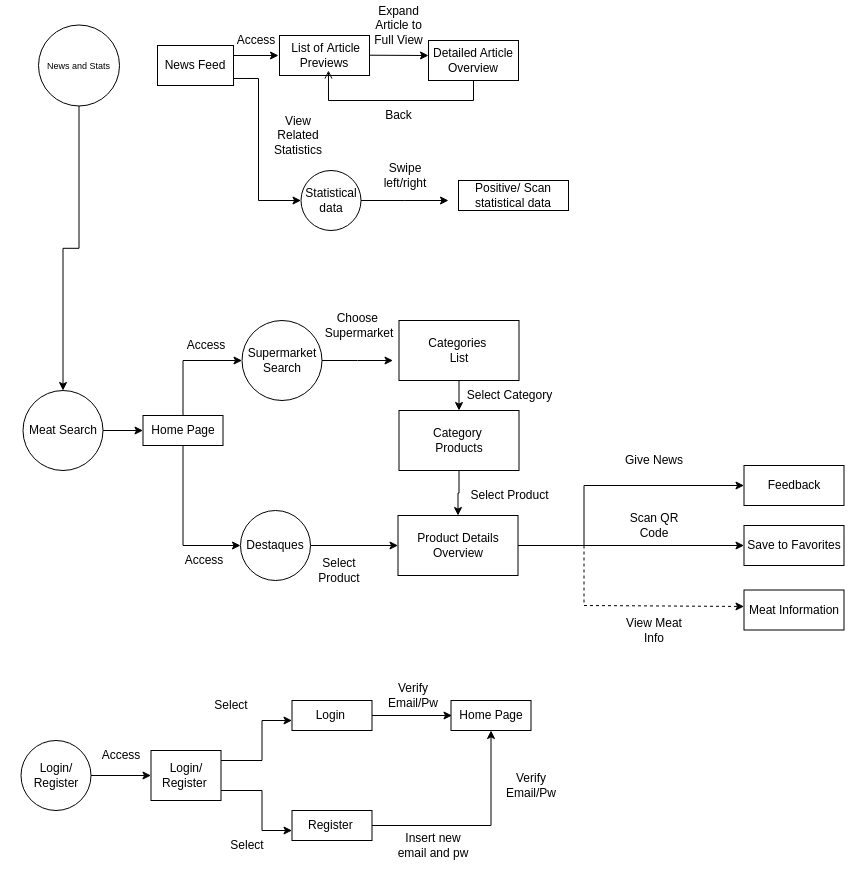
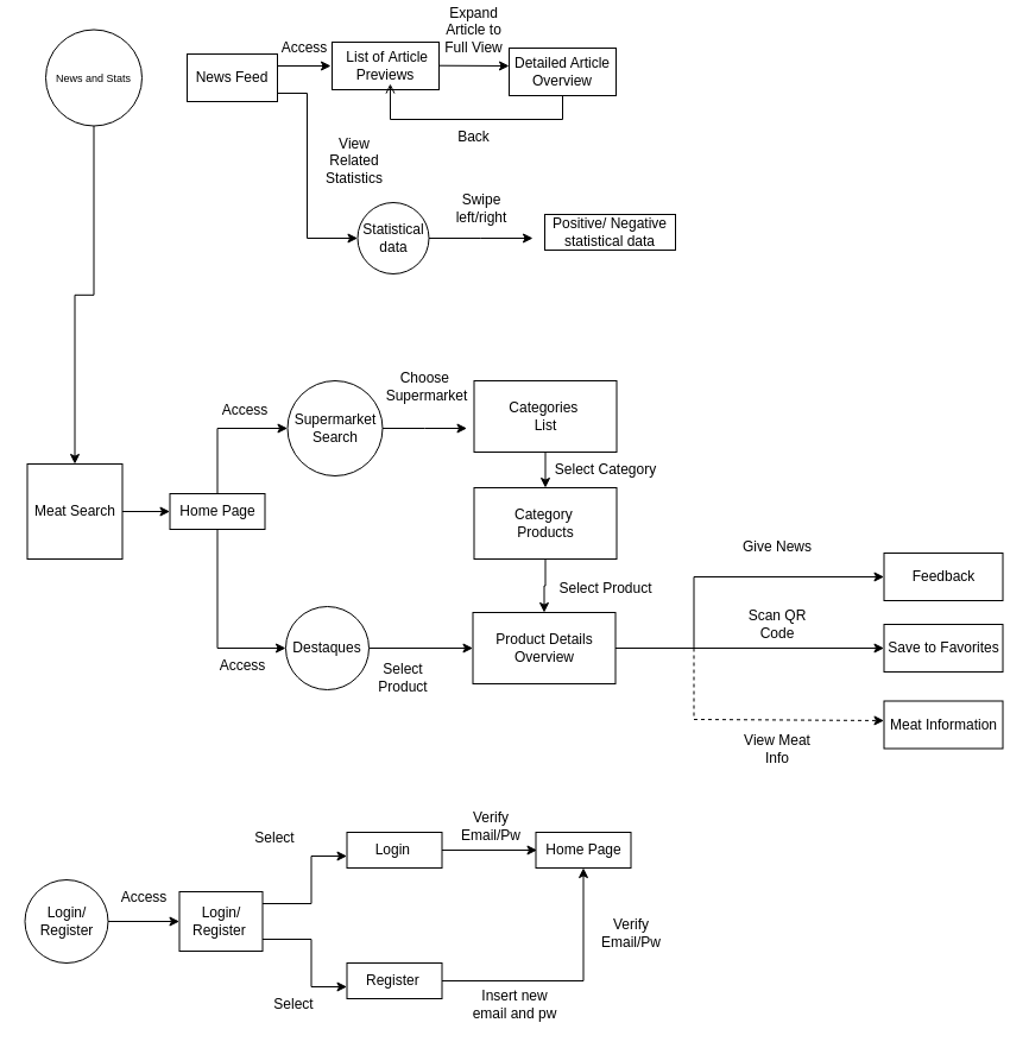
- <mxCell id="30" value="Positive/ Scan statistical data" style="rounded=0;whiteSpace=wrap;html=1;" parent="1" vertex="1"><mxGeometry x="458" y="180" width="110" height="30" as="geometry" /></mxCell>
+ <mxCell id="30" value="Positive/ Negative statistical data" style="rounded=0;whiteSpace=wrap;html=1;" parent="1" vertex="1"><mxGeometry x="458" y="180" width="110" height="30" as="geometry" /></mxCell>
- <mxCell id="47" value="Meat Search" style="ellipse;whiteSpace=wrap;html=1;aspect=fixed;" parent="1" vertex="1"><mxGeometry x="22.5" y="390" width="80" height="80" as="geometry" /></mxCell>
+ <mxCell id="47" value="Meat Search" style="whiteSpace=wrap;html=1;aspect=fixed;rounded=0;" parent="1" vertex="1"><mxGeometry x="22.5" y="390" width="80" height="80" as="geometry" /></mxCell>
